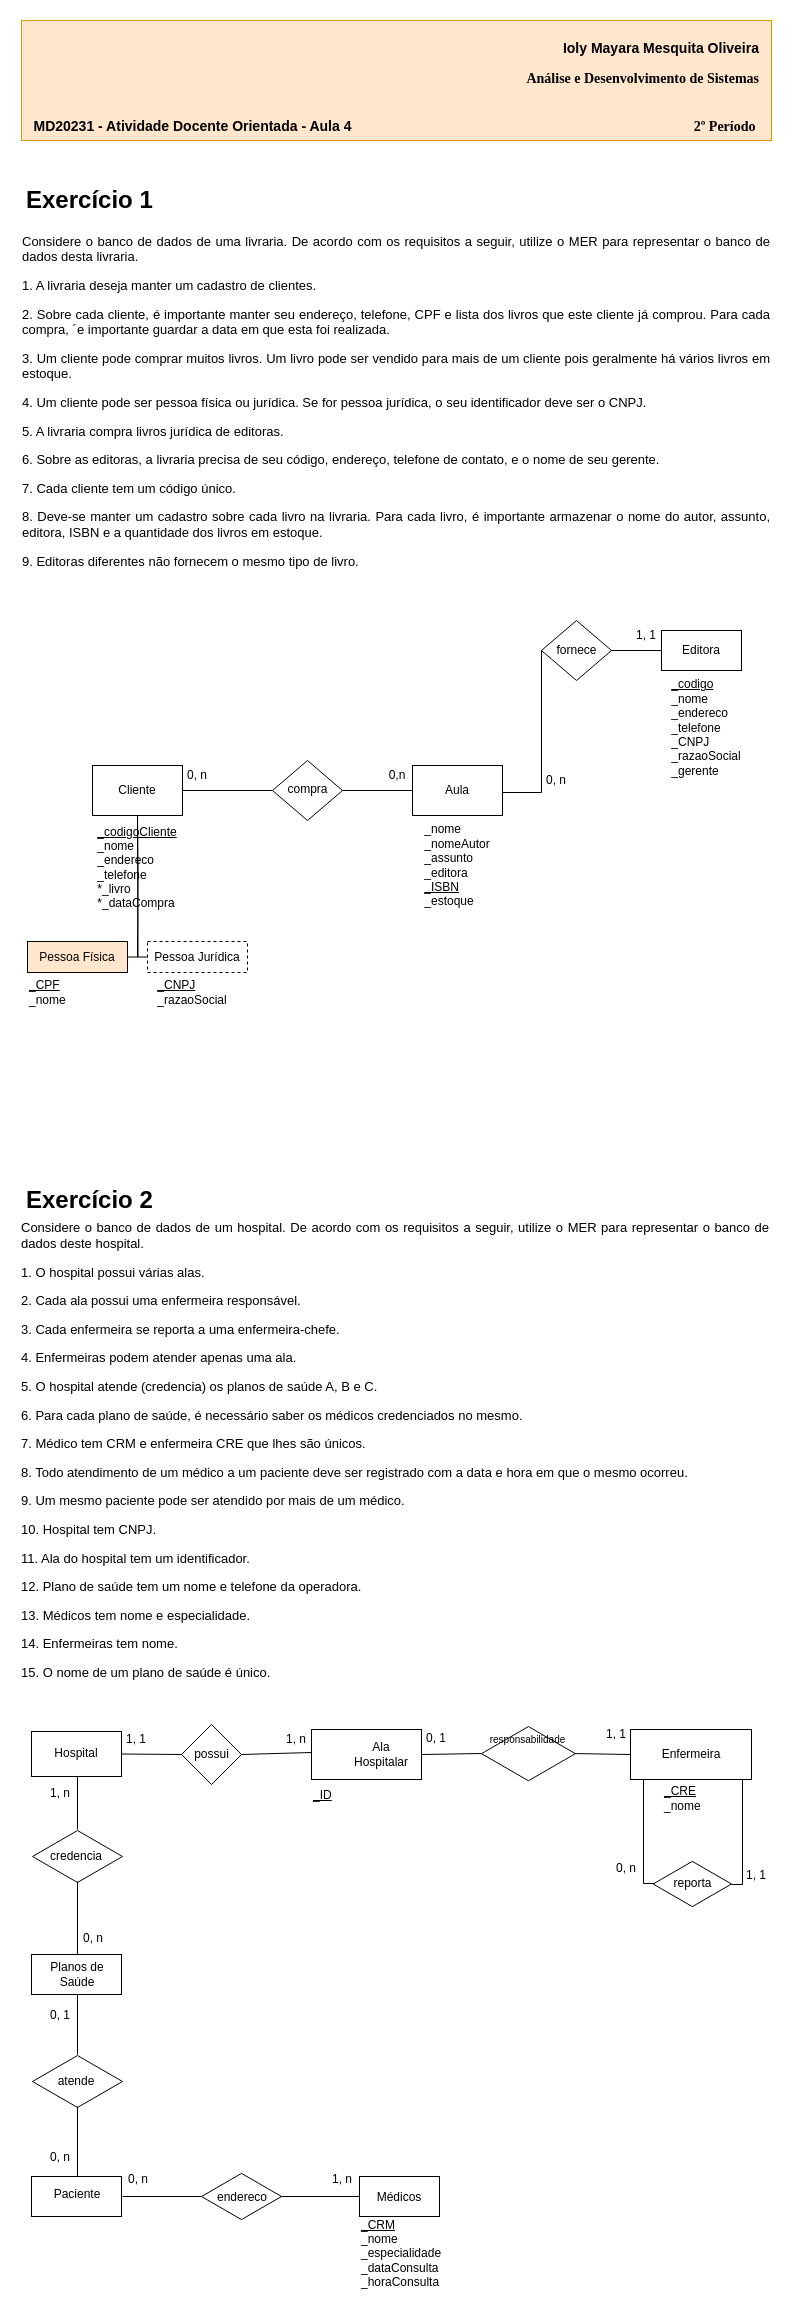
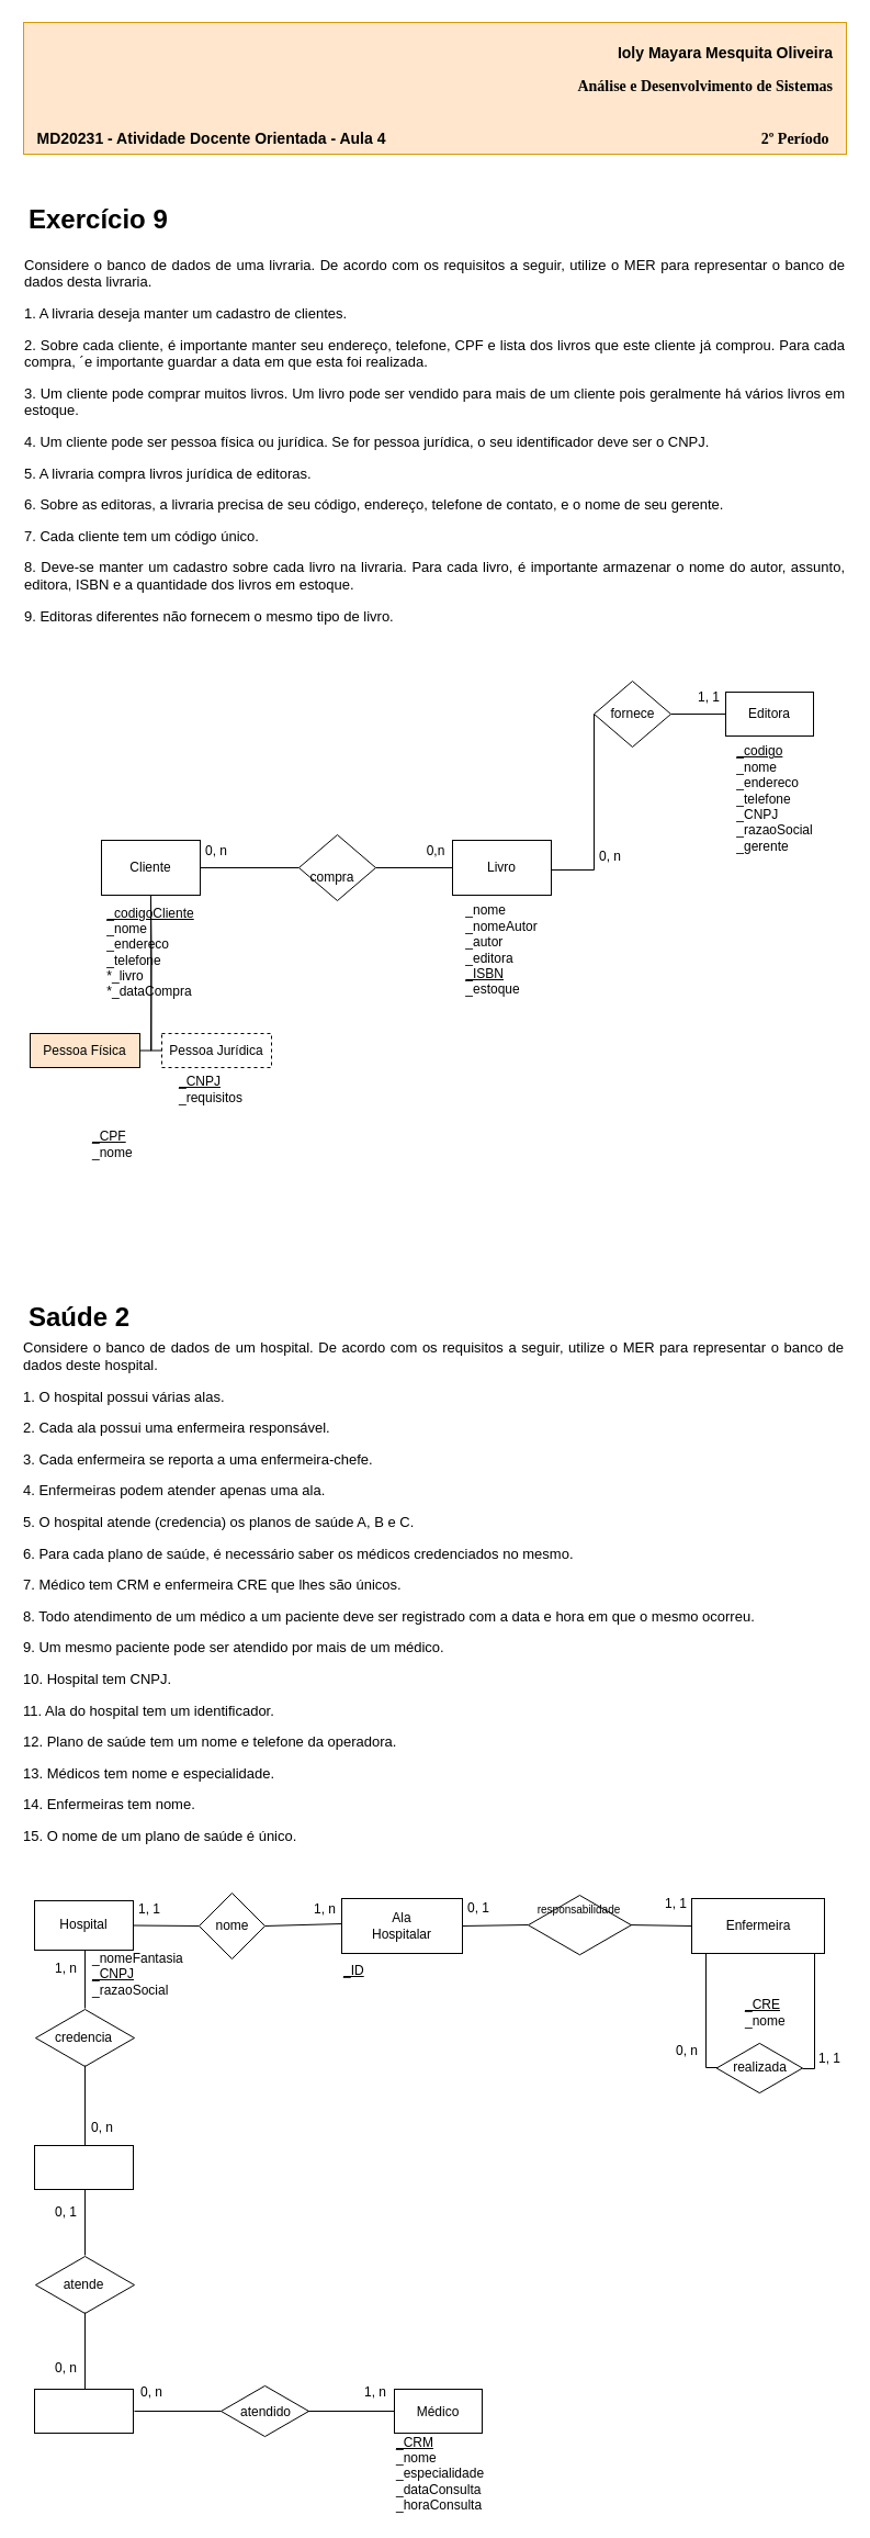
- <mxCell id="27" value="&lt;h1&gt;Exercício 1&lt;/h1&gt;" style="text;html=1;strokeColor=none;fillColor=none;spacing=5;spacingTop=-20;whiteSpace=wrap;overflow=hidden;rounded=0;" vertex="1" parent="1"><mxGeometry x="21" y="180" width="190" height="40" as="geometry" /></mxCell>
+ <mxCell id="27" value="&lt;h1&gt;Exercício 9&lt;/h1&gt;" style="text;html=1;strokeColor=none;fillColor=none;spacing=5;spacingTop=-20;whiteSpace=wrap;overflow=hidden;rounded=0;" vertex="1" parent="1"><mxGeometry x="21" y="180" width="190" height="40" as="geometry" /></mxCell>
- <mxCell id="23" value="compra" style="text;html=1;strokeColor=none;fillColor=none;align=center;verticalAlign=middle;whiteSpace=wrap;rounded=0;" vertex="1" parent="21"><mxGeometry x="8.75" y="17.75" width="52.5" height="22.5" as="geometry" /></mxCell>
+ <mxCell id="23" value="compra" style="text;html=1;strokeColor=none;fillColor=none;align=center;verticalAlign=middle;whiteSpace=wrap;rounded=0;" vertex="1" parent="21"><mxGeometry x="3.75" y="27.75" width="52.5" height="22.5" as="geometry" /></mxCell>
- <mxCell id="12" value="Aula" style="text;html=1;strokeColor=none;fillColor=none;align=center;verticalAlign=middle;whiteSpace=wrap;rounded=0;" vertex="1" parent="10"><mxGeometry x="15" y="10" width="60" height="30" as="geometry" /></mxCell>
+ <mxCell id="12" value="Livro" style="text;html=1;strokeColor=none;fillColor=none;align=center;verticalAlign=middle;whiteSpace=wrap;rounded=0;" vertex="1" parent="10"><mxGeometry x="15" y="10" width="60" height="30" as="geometry" /></mxCell>
- <mxCell id="61" value="&lt;div style=&quot;text-align: left;&quot;&gt;&lt;span style=&quot;background-color: initial;&quot;&gt;&lt;br&gt;&lt;/span&gt;&lt;/div&gt;&lt;div style=&quot;text-align: left;&quot;&gt;&lt;span style=&quot;background-color: initial;&quot;&gt;_nome&lt;/span&gt;&lt;br&gt;&lt;/div&gt;&lt;div style=&quot;text-align: left;&quot;&gt;&lt;span style=&quot;background-color: initial;&quot;&gt;_nomeAutor&lt;/span&gt;&lt;/div&gt;&lt;div style=&quot;text-align: left;&quot;&gt;&lt;span style=&quot;background-color: initial;&quot;&gt;_assunto&lt;/span&gt;&lt;/div&gt;&lt;div style=&quot;text-align: left;&quot;&gt;&lt;span style=&quot;background-color: initial;&quot;&gt;_editora&lt;/span&gt;&lt;/div&gt;&lt;div style=&quot;text-align: left;&quot;&gt;&lt;span style=&quot;background-color: initial;&quot;&gt;&lt;u&gt;_ISBN&lt;/u&gt;&lt;/span&gt;&lt;/div&gt;&lt;div style=&quot;text-align: left;&quot;&gt;&lt;span style=&quot;background-color: initial;&quot;&gt;_estoque&lt;/span&gt;&lt;/div&gt;&lt;div style=&quot;text-align: left;&quot;&gt;&lt;span style=&quot;background-color: initial;&quot;&gt;&lt;br&gt;&lt;/span&gt;&lt;/div&gt;" style="text;html=1;strokeColor=none;fillColor=none;align=center;verticalAlign=middle;whiteSpace=wrap;rounded=0;" vertex="1" parent="1"><mxGeometry x="412" y="815" width="90" height="100" as="geometry" /></mxCell>
+ <mxCell id="61" value="&lt;div style=&quot;text-align: left;&quot;&gt;&lt;span style=&quot;background-color: initial;&quot;&gt;&lt;br&gt;&lt;/span&gt;&lt;/div&gt;&lt;div style=&quot;text-align: left;&quot;&gt;&lt;span style=&quot;background-color: initial;&quot;&gt;_nome&lt;/span&gt;&lt;br&gt;&lt;/div&gt;&lt;div style=&quot;text-align: left;&quot;&gt;&lt;span style=&quot;background-color: initial;&quot;&gt;_nomeAutor&lt;/span&gt;&lt;/div&gt;&lt;div style=&quot;text-align: left;&quot;&gt;&lt;span style=&quot;background-color: initial;&quot;&gt;_autor&lt;/span&gt;&lt;/div&gt;&lt;div style=&quot;text-align: left;&quot;&gt;&lt;span style=&quot;background-color: initial;&quot;&gt;_editora&lt;/span&gt;&lt;/div&gt;&lt;div style=&quot;text-align: left;&quot;&gt;&lt;span style=&quot;background-color: initial;&quot;&gt;&lt;u&gt;_ISBN&lt;/u&gt;&lt;/span&gt;&lt;/div&gt;&lt;div style=&quot;text-align: left;&quot;&gt;&lt;span style=&quot;background-color: initial;&quot;&gt;_estoque&lt;/span&gt;&lt;/div&gt;&lt;div style=&quot;text-align: left;&quot;&gt;&lt;span style=&quot;background-color: initial;&quot;&gt;&lt;br&gt;&lt;/span&gt;&lt;/div&gt;" style="text;html=1;strokeColor=none;fillColor=none;align=center;verticalAlign=middle;whiteSpace=wrap;rounded=0;" vertex="1" parent="1"><mxGeometry x="412" y="815" width="90" height="100" as="geometry" /></mxCell>
- <mxCell id="57" value="&lt;div style=&quot;&quot;&gt;&lt;span style=&quot;background-color: initial;&quot;&gt;&lt;u&gt;_CPF&lt;/u&gt;&lt;/span&gt;&lt;br&gt;&lt;/div&gt;&lt;div style=&quot;&quot;&gt;_nome&lt;/div&gt;" style="text;html=1;strokeColor=none;fillColor=none;align=left;verticalAlign=middle;whiteSpace=wrap;rounded=0;" vertex="1" parent="1"><mxGeometry x="27" y="972" width="90" height="40" as="geometry" /></mxCell>
+ <mxCell id="57" value="&lt;div style=&quot;&quot;&gt;&lt;span style=&quot;background-color: initial;&quot;&gt;&lt;u&gt;_CPF&lt;/u&gt;&lt;/span&gt;&lt;br&gt;&lt;/div&gt;&lt;div style=&quot;&quot;&gt;_nome&lt;/div&gt;" style="text;html=1;strokeColor=none;fillColor=none;align=left;verticalAlign=middle;whiteSpace=wrap;rounded=0;" vertex="1" parent="1"><mxGeometry x="82" y="1022" width="90" height="40" as="geometry" /></mxCell>
- <mxCell id="58" value="&lt;div style=&quot;text-align: left;&quot;&gt;&lt;u&gt;_CNPJ&lt;/u&gt;&lt;/div&gt;&lt;div style=&quot;text-align: left;&quot;&gt;_razaoSocial&lt;/div&gt;" style="text;html=1;strokeColor=none;fillColor=none;align=center;verticalAlign=middle;whiteSpace=wrap;rounded=0;" vertex="1" parent="1"><mxGeometry x="147" y="972" width="90" height="40" as="geometry" /></mxCell>
+ <mxCell id="58" value="&lt;div style=&quot;text-align: left;&quot;&gt;&lt;u&gt;_CNPJ&lt;/u&gt;&lt;/div&gt;&lt;div style=&quot;text-align: left;&quot;&gt;_requisitos&lt;/div&gt;" style="text;html=1;strokeColor=none;fillColor=none;align=center;verticalAlign=middle;whiteSpace=wrap;rounded=0;" vertex="1" parent="1"><mxGeometry x="147" y="972" width="90" height="40" as="geometry" /></mxCell>
- <mxCell id="28" value="&lt;h1&gt;Exercício 2&lt;/h1&gt;" style="text;html=1;strokeColor=none;fillColor=none;spacing=5;spacingTop=-20;whiteSpace=wrap;overflow=hidden;rounded=0;" vertex="1" parent="1"><mxGeometry x="21" y="1180" width="190" height="40" as="geometry" /></mxCell>
+ <mxCell id="28" value="&lt;h1&gt;Saúde 2&lt;/h1&gt;" style="text;html=1;strokeColor=none;fillColor=none;spacing=5;spacingTop=-20;whiteSpace=wrap;overflow=hidden;rounded=0;" vertex="1" parent="1"><mxGeometry x="21" y="1180" width="190" height="40" as="geometry" /></mxCell>
- <mxCell id="35" value="possui" style="text;html=1;strokeColor=none;fillColor=none;align=center;verticalAlign=middle;whiteSpace=wrap;rounded=0;" vertex="1" parent="33"><mxGeometry x="7.5" y="18.75" width="45" height="22.5" as="geometry" /></mxCell>
+ <mxCell id="35" value="nome" style="text;html=1;strokeColor=none;fillColor=none;align=center;verticalAlign=middle;whiteSpace=wrap;rounded=0;" vertex="1" parent="33"><mxGeometry x="7.5" y="18.75" width="45" height="22.5" as="geometry" /></mxCell>
- <mxCell id="41" value="Ala Hospitalar" style="text;html=1;strokeColor=none;fillColor=none;align=center;verticalAlign=middle;whiteSpace=wrap;rounded=0;" vertex="1" parent="39"><mxGeometry x="40" y="10" width="60" height="30" as="geometry" /></mxCell>
+ <mxCell id="41" value="Ala Hospitalar" style="text;html=1;strokeColor=none;fillColor=none;align=center;verticalAlign=middle;whiteSpace=wrap;rounded=0;" vertex="1" parent="39"><mxGeometry x="25" y="10" width="60" height="30" as="geometry" /></mxCell>
- <mxCell id="82" value="&lt;u&gt;_CRE&lt;/u&gt;&lt;br&gt;_nome" style="text;html=1;strokeColor=none;fillColor=none;align=left;verticalAlign=middle;whiteSpace=wrap;rounded=0;" vertex="1" parent="1"><mxGeometry x="661.83" y="1779" width="60" height="37" as="geometry" /></mxCell>
+ <mxCell id="82" value="&lt;u&gt;_CRE&lt;/u&gt;&lt;br&gt;_nome" style="text;html=1;strokeColor=none;fillColor=none;align=left;verticalAlign=middle;whiteSpace=wrap;rounded=0;" vertex="1" parent="1"><mxGeometry x="676.83" y="1814" width="60" height="37" as="geometry" /></mxCell>
+ <mxCell id="96" value="_nomeFantasia&lt;br&gt;&lt;u&gt;_CNPJ&lt;/u&gt;&lt;br&gt;_razaoSocial" style="text;html=1;strokeColor=none;fillColor=none;align=left;verticalAlign=middle;whiteSpace=wrap;rounded=0;" vertex="1" parent="1"><mxGeometry x="82" y="1776" width="60" height="44" as="geometry" /></mxCell>
- <mxCell id="92" value="reporta" style="text;html=1;strokeColor=none;fillColor=none;align=center;verticalAlign=middle;whiteSpace=wrap;rounded=0;" vertex="1" parent="90"><mxGeometry x="16" y="3.25" width="47" height="38.75" as="geometry" /></mxCell>
+ <mxCell id="92" value="realizada" style="text;html=1;strokeColor=none;fillColor=none;align=center;verticalAlign=middle;whiteSpace=wrap;rounded=0;" vertex="1" parent="90"><mxGeometry x="16" y="3.25" width="47" height="38.75" as="geometry" /></mxCell>
- <mxCell id="69" value="Planos de Saúde" style="text;html=1;strokeColor=none;fillColor=none;align=center;verticalAlign=middle;whiteSpace=wrap;rounded=0;" vertex="1" parent="67"><mxGeometry x="16" y="5" width="60" height="30" as="geometry" /></mxCell>
- <mxCell id="77" value="Paciente" style="text;html=1;strokeColor=none;fillColor=none;align=center;verticalAlign=middle;whiteSpace=wrap;rounded=0;" vertex="1" parent="75"><mxGeometry x="16" y="5" width="60" height="25" as="geometry" /></mxCell>
- <mxCell id="86" value="endereco" style="text;html=1;strokeColor=none;fillColor=none;align=center;verticalAlign=middle;whiteSpace=wrap;rounded=0;" vertex="1" parent="1"><mxGeometry x="212" y="2182" width="60" height="30" as="geometry" /></mxCell>
+ <mxCell id="86" value="atendido" style="text;html=1;strokeColor=none;fillColor=none;align=center;verticalAlign=middle;whiteSpace=wrap;rounded=0;" vertex="1" parent="1"><mxGeometry x="212" y="2182" width="60" height="30" as="geometry" /></mxCell>
- <mxCell id="89" value="Médicos" style="text;html=1;strokeColor=none;fillColor=none;align=center;verticalAlign=middle;whiteSpace=wrap;rounded=0;" vertex="1" parent="1"><mxGeometry x="369" y="2182" width="60" height="30" as="geometry" /></mxCell>
+ <mxCell id="89" value="Médico" style="text;html=1;strokeColor=none;fillColor=none;align=center;verticalAlign=middle;whiteSpace=wrap;rounded=0;" vertex="1" parent="1"><mxGeometry x="369" y="2182" width="60" height="30" as="geometry" /></mxCell>
